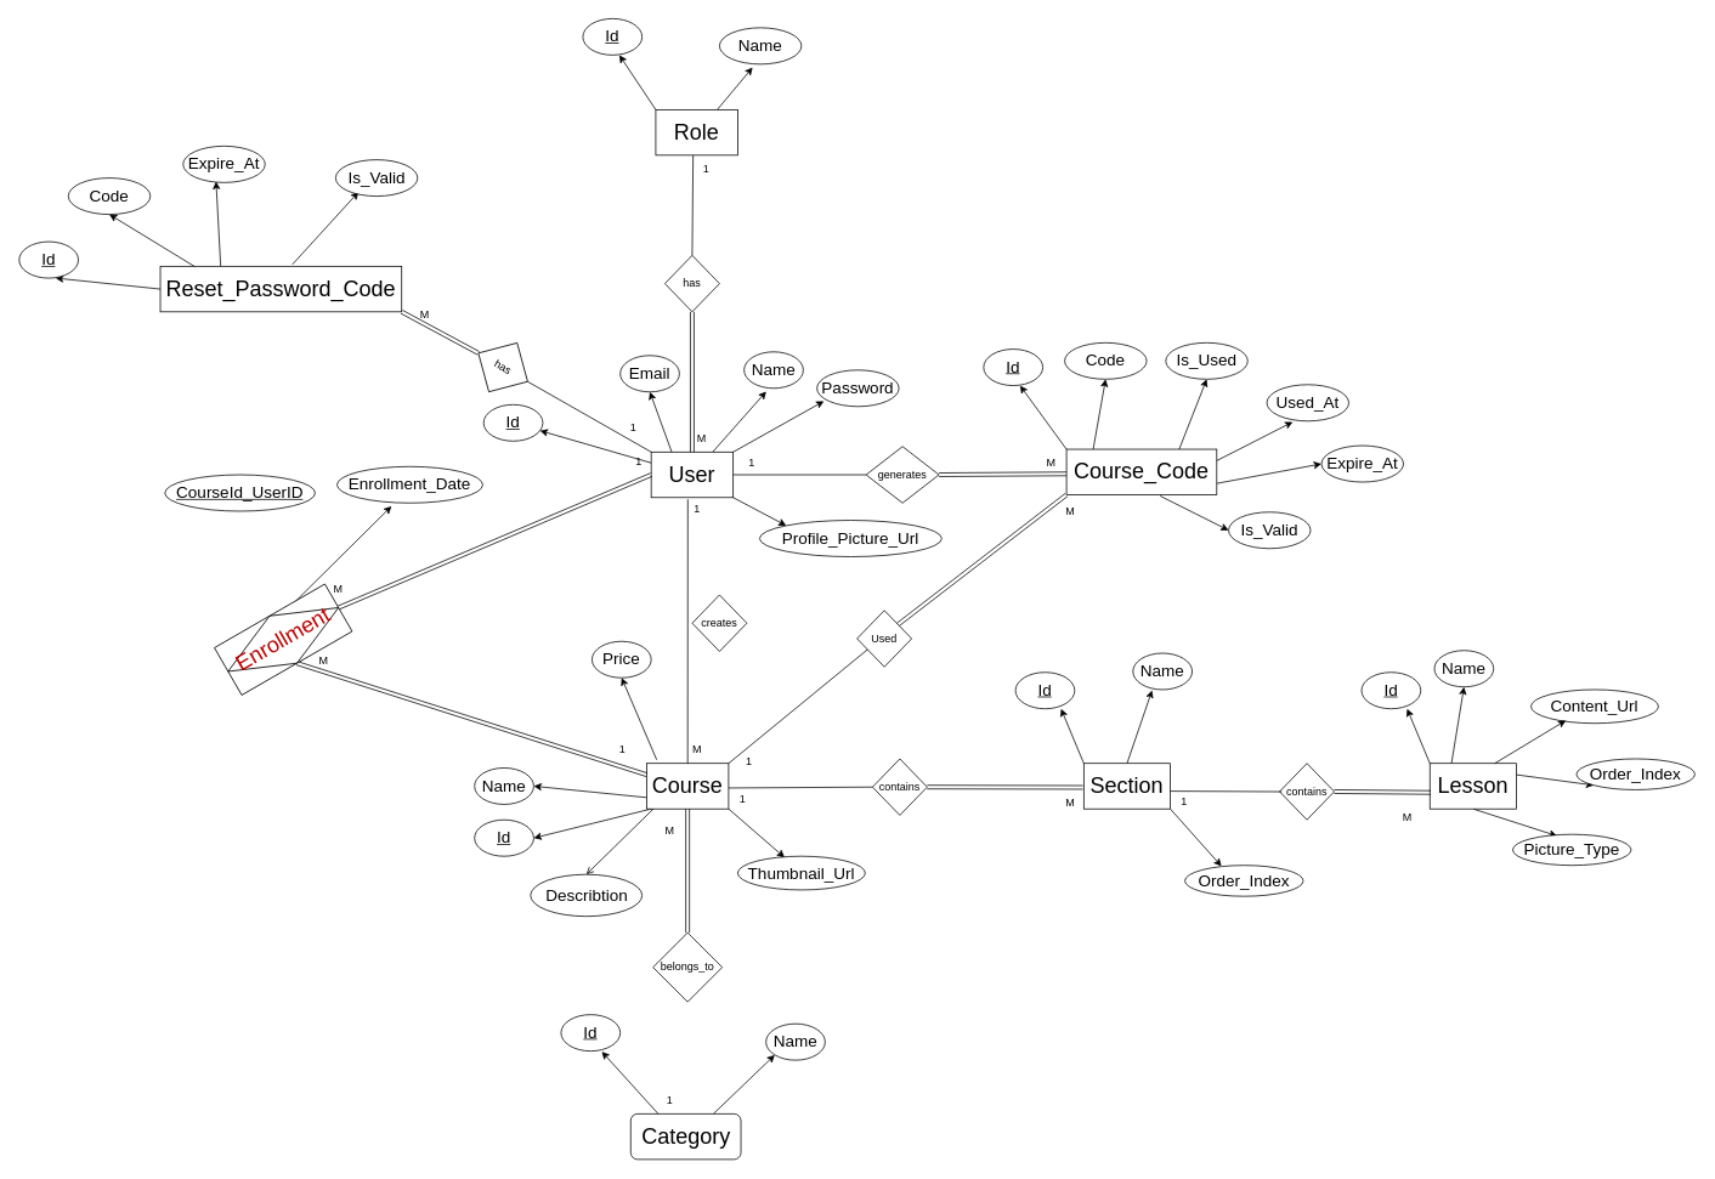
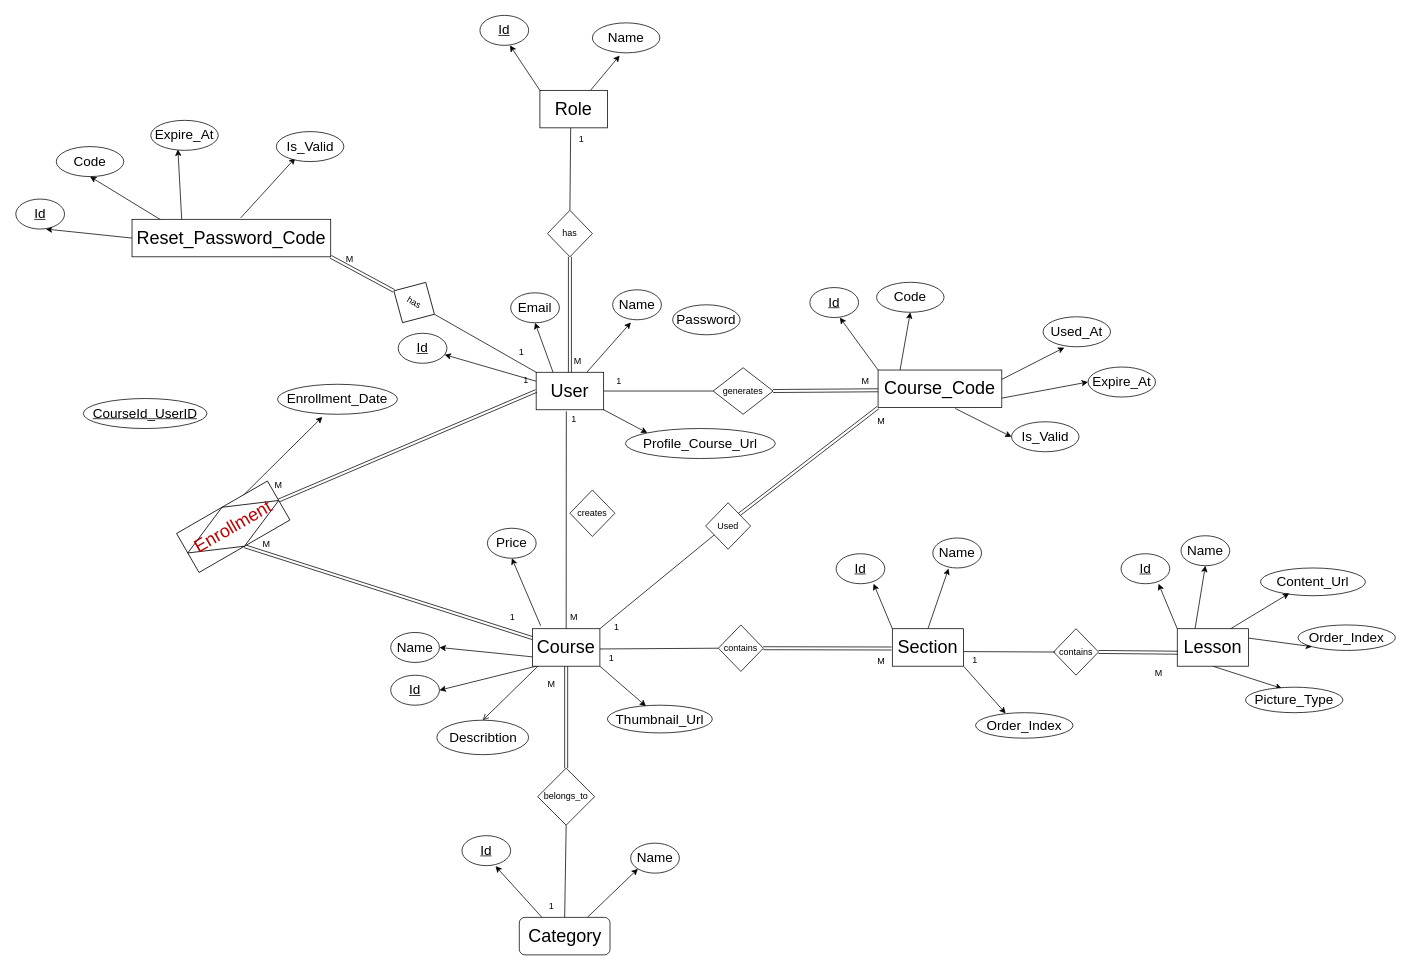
- <mxCell id="83" value="&lt;font style=&quot;font-size: 18px;&quot;&gt;Is_Used&lt;/font&gt;" style="ellipse;whiteSpace=wrap;html=1;" parent="1" vertex="1"><mxGeometry x="1279" y="376" width="90" height="40" as="geometry" /></mxCell>
- <mxCell id="77" style="edgeStyle=none;html=1;exitX=0.75;exitY=0;exitDx=0;exitDy=0;entryX=0.5;entryY=1;entryDx=0;entryDy=0;" parent="1" source="80" target="83" edge="1"><mxGeometry relative="1" as="geometry"><mxPoint x="1350" y="445" as="targetPoint" /></mxGeometry></mxCell>
- <mxCell id="5" style="edgeStyle=none;html=1;exitX=1;exitY=0;exitDx=0;exitDy=0;entryX=0.085;entryY=0.854;entryDx=0;entryDy=0;entryPerimeter=0;" parent="1" source="7" target="11" edge="1"><mxGeometry relative="1" as="geometry"><mxPoint x="874" y="456" as="targetPoint" /></mxGeometry></mxCell>
- <mxCell id="65" value="&lt;u&gt;&lt;font style=&quot;font-size: 18px;&quot;&gt;CourseId_UserID&lt;/font&gt;&lt;/u&gt;" style="ellipse;whiteSpace=wrap;html=1;" parent="1" vertex="1"><mxGeometry x="180" y="521" width="165" height="40" as="geometry" /></mxCell>
+ <mxCell id="65" value="&lt;u&gt;&lt;font style=&quot;font-size: 18px;&quot;&gt;CourseId_UserID&lt;/font&gt;&lt;/u&gt;" style="ellipse;whiteSpace=wrap;html=1;" parent="1" vertex="1"><mxGeometry x="110" y="531" width="165" height="40" as="geometry" /></mxCell>
- <mxCell id="48" value="&lt;font style=&quot;font-size: 18px;&quot;&gt;Profile_Picture_Url&lt;/font&gt;" style="ellipse;whiteSpace=wrap;html=1;" parent="1" vertex="1"><mxGeometry x="833" y="571" width="200" height="40" as="geometry" /></mxCell>
+ <mxCell id="48" value="&lt;font style=&quot;font-size: 18px;&quot;&gt;Profile_Course_Url&lt;/font&gt;" style="ellipse;whiteSpace=wrap;html=1;" parent="1" vertex="1"><mxGeometry x="833" y="571" width="200" height="40" as="geometry" /></mxCell>
+ <mxCell id="53" value="" style="endArrow=none;html=1;exitX=0.5;exitY=1;exitDx=0;exitDy=0;entryX=0.5;entryY=0;entryDx=0;entryDy=0;" parent="1" source="55" target="52" edge="1"><mxGeometry width="50" height="50" relative="1" as="geometry"><mxPoint x="750" y="914" as="sourcePoint" /><mxPoint x="750" y="1064" as="targetPoint" /></mxGeometry></mxCell>
